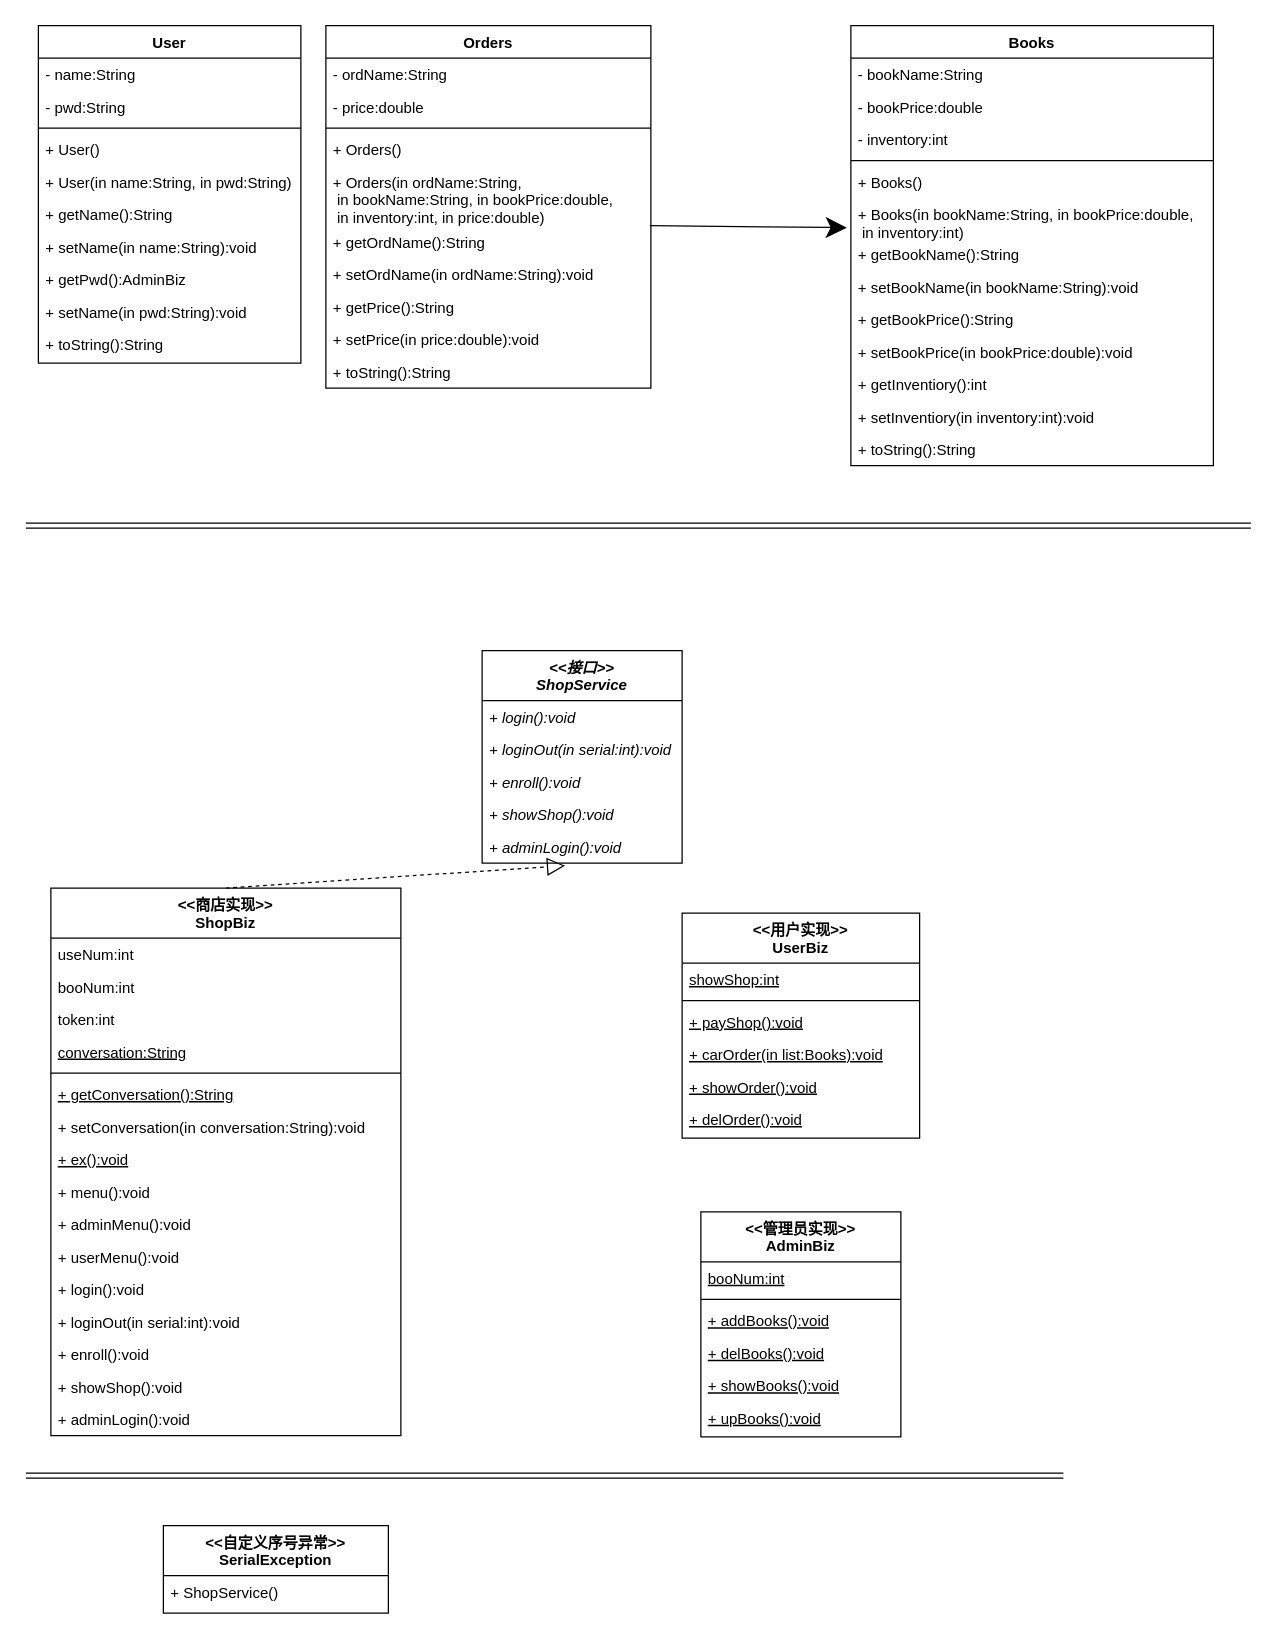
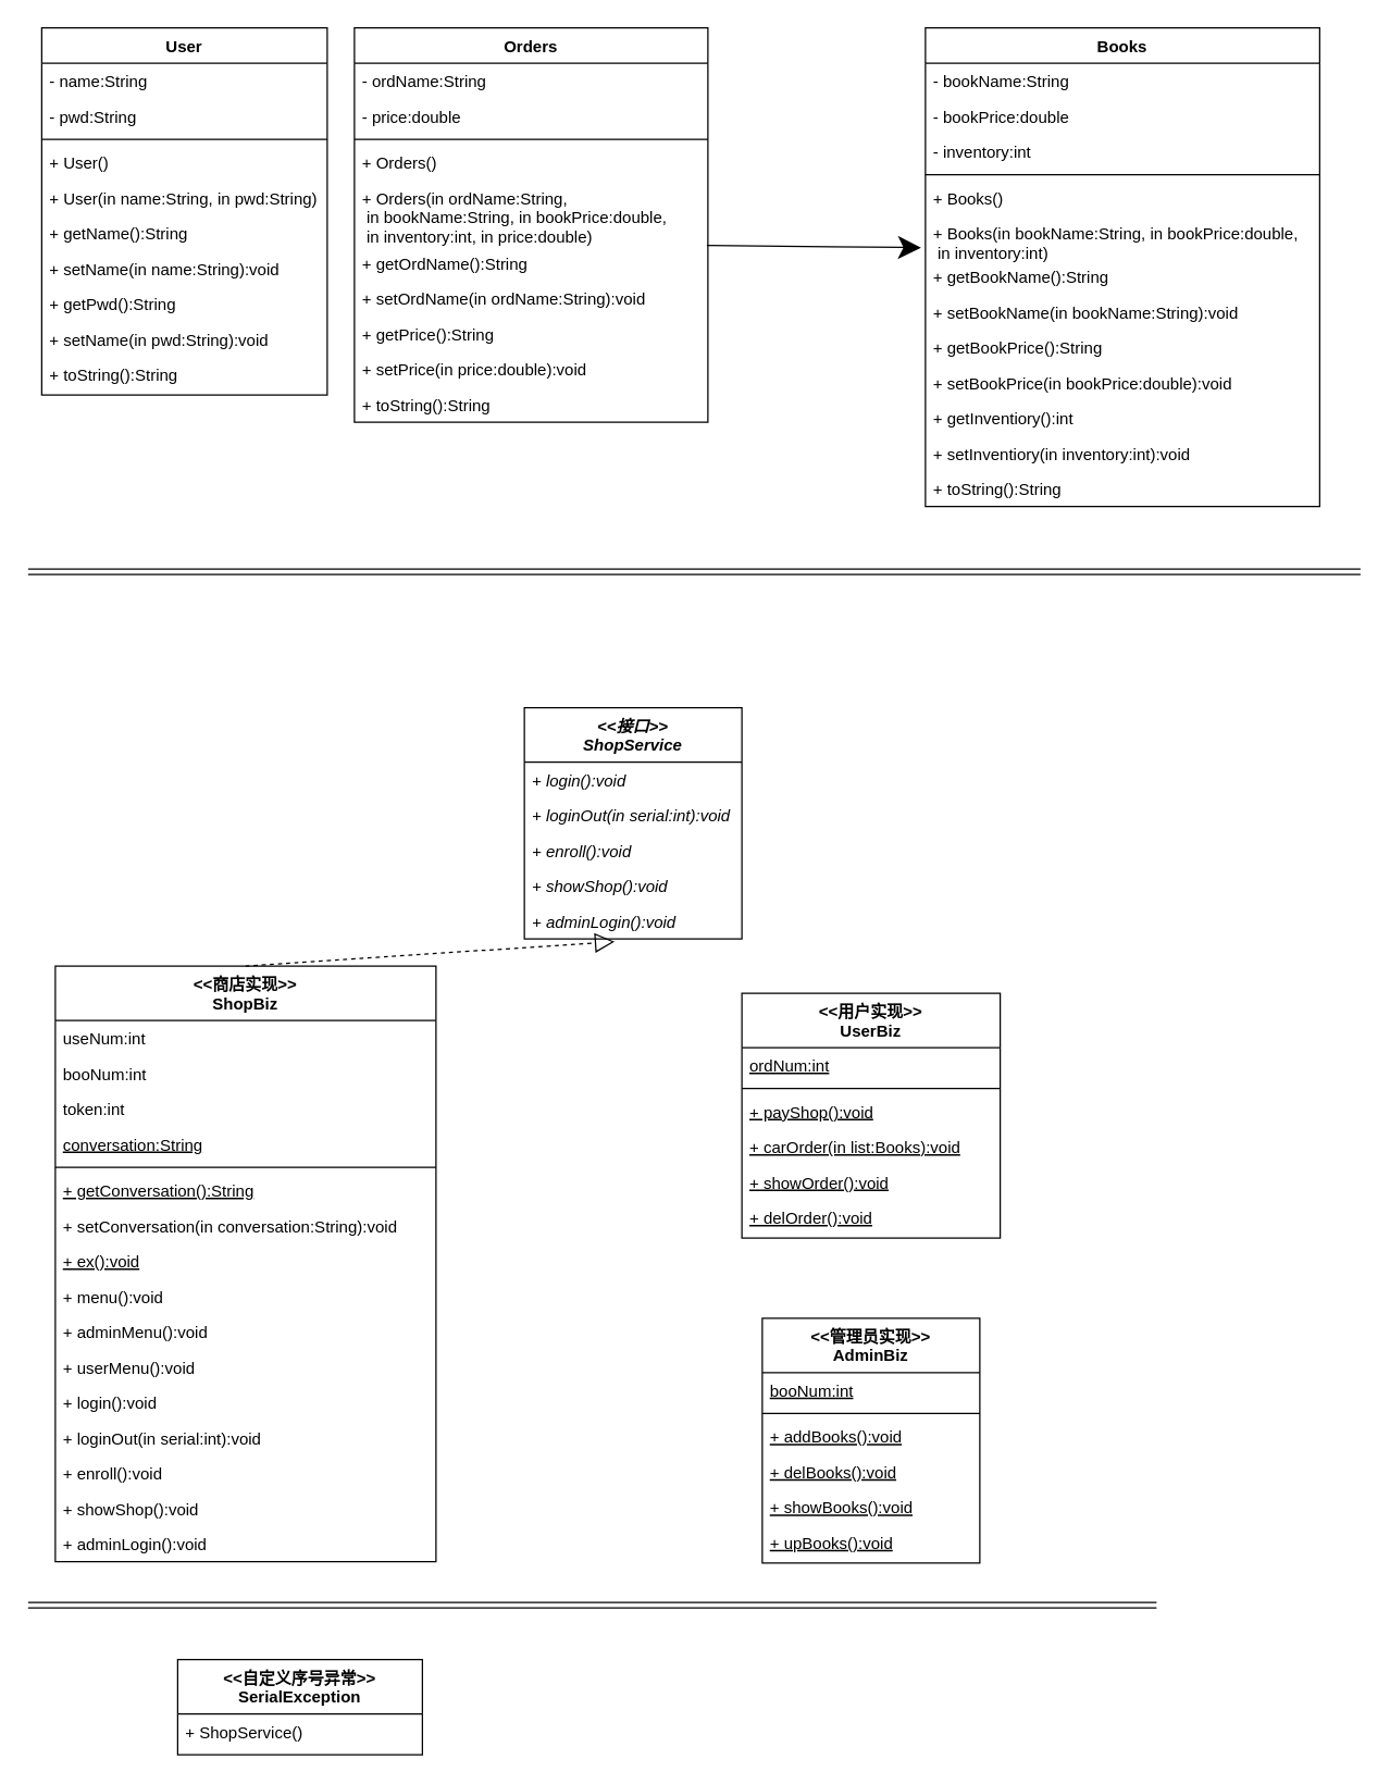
- <mxCell id="10" value="+ getPwd():AdminBiz" style="text;align=left;verticalAlign=top;spacingLeft=4;spacingRight=4;overflow=hidden;rotatable=0;points=[[0,0.5],[1,0.5]];portConstraint=eastwest;" parent="2" vertex="1"><mxGeometry y="190" width="210" height="26" as="geometry" /></mxCell>
+ <mxCell id="10" value="+ getPwd():String" style="text;align=left;verticalAlign=top;spacingLeft=4;spacingRight=4;overflow=hidden;rotatable=0;points=[[0,0.5],[1,0.5]];portConstraint=eastwest;" parent="2" vertex="1"><mxGeometry y="190" width="210" height="26" as="geometry" /></mxCell>
- <mxCell id="63" value="showShop:int" style="text;align=left;verticalAlign=top;spacingLeft=4;spacingRight=4;overflow=hidden;rotatable=0;points=[[0,0.5],[1,0.5]];portConstraint=eastwest;fontStyle=4" parent="62" vertex="1"><mxGeometry y="40" width="190" height="26" as="geometry" /></mxCell>
+ <mxCell id="63" value="ordNum:int" style="text;align=left;verticalAlign=top;spacingLeft=4;spacingRight=4;overflow=hidden;rotatable=0;points=[[0,0.5],[1,0.5]];portConstraint=eastwest;fontStyle=4" parent="62" vertex="1"><mxGeometry y="40" width="190" height="26" as="geometry" /></mxCell>
